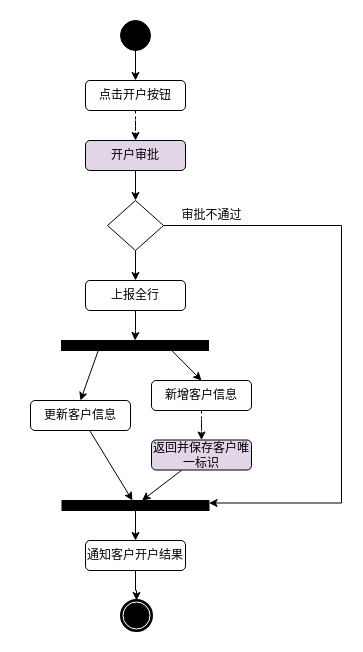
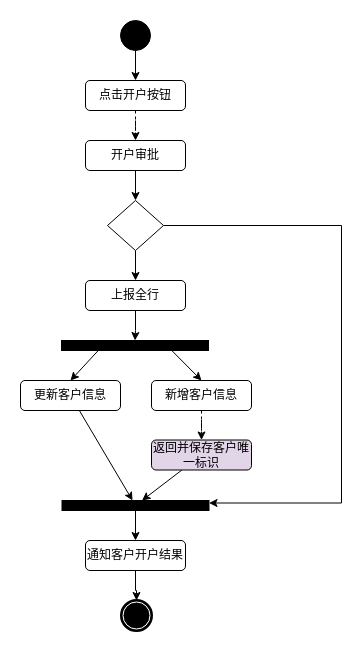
- <mxCell id="7" value="开户审批" style="rounded=1;whiteSpace=wrap;html=1;fillColor=#e1d5e7;" vertex="1" parent="1"><mxGeometry x="85" y="140" width="100" height="30" as="geometry" /></mxCell>
+ <mxCell id="7" value="开户审批" style="rounded=1;whiteSpace=wrap;html=1;" vertex="1" parent="1"><mxGeometry x="85" y="140" width="100" height="30" as="geometry" /></mxCell>
- <mxCell id="24" value="审批不通过" style="text;html=1;align=center;verticalAlign=middle;resizable=0;points=[];autosize=1;strokeColor=none;fillColor=none;" vertex="1" parent="1"><mxGeometry x="171" y="200" width="80" height="30" as="geometry" /></mxCell>
- <mxCell id="15" value="更新客户信息" style="rounded=1;whiteSpace=wrap;html=1;" vertex="1" parent="1"><mxGeometry x="30" y="400" width="100" height="30" as="geometry" /></mxCell>
+ <mxCell id="15" value="更新客户信息" style="rounded=1;whiteSpace=wrap;html=1;" vertex="1" parent="1"><mxGeometry x="20" y="380" width="100" height="30" as="geometry" /></mxCell>
